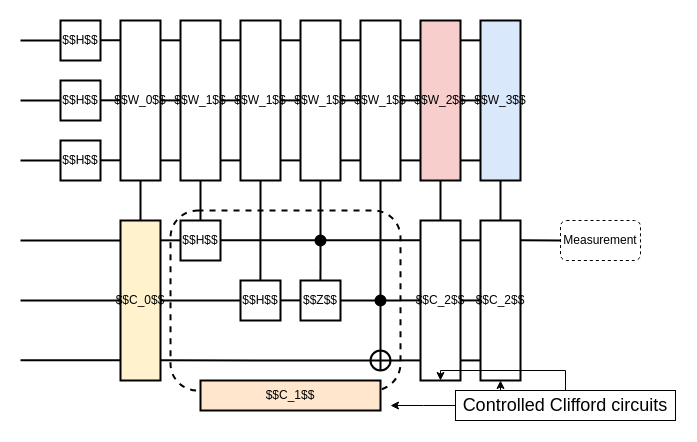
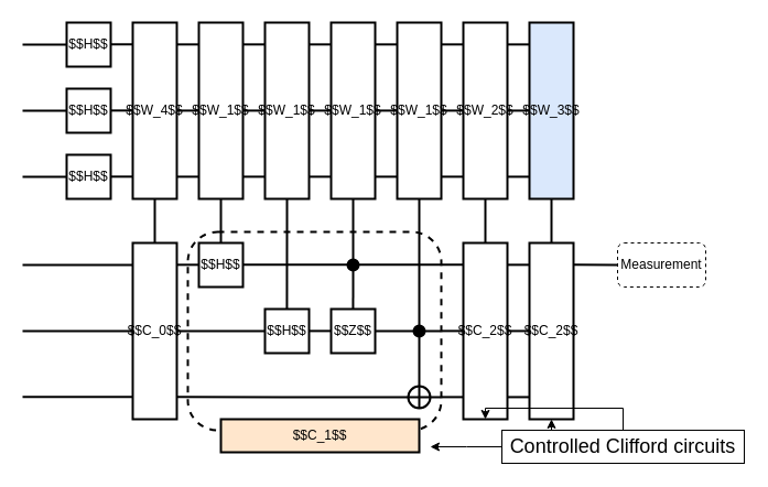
- <mxCell id="15" value="$$W_0$$" style="rounded=0;whiteSpace=wrap;html=1;strokeWidth=2;" parent="1" vertex="1"><mxGeometry x="120" y="20" width="40" height="160" as="geometry" /></mxCell>
+ <mxCell id="15" value="$$W_4$$" style="rounded=0;whiteSpace=wrap;html=1;strokeWidth=2;" parent="1" vertex="1"><mxGeometry x="120" y="20" width="40" height="160" as="geometry" /></mxCell>
- <mxCell id="25" value="$$W_2$$" style="rounded=0;whiteSpace=wrap;html=1;strokeWidth=2;fillColor=#f8cecc;" parent="1" vertex="1"><mxGeometry x="420" y="20" width="40" height="160" as="geometry" /></mxCell>
+ <mxCell id="25" value="$$W_2$$" style="rounded=0;whiteSpace=wrap;html=1;strokeWidth=2;" parent="1" vertex="1"><mxGeometry x="420" y="20" width="40" height="160" as="geometry" /></mxCell>
- <mxCell id="61" value="$$C_0$$" style="rounded=0;whiteSpace=wrap;html=1;strokeWidth=2;fillColor=#fff2cc;" parent="1" vertex="1"><mxGeometry x="120" y="220" width="40" height="160" as="geometry" /></mxCell>
+ <mxCell id="61" value="$$C_0$$" style="rounded=0;whiteSpace=wrap;html=1;strokeWidth=2;" parent="1" vertex="1"><mxGeometry x="120" y="220" width="40" height="160" as="geometry" /></mxCell>
